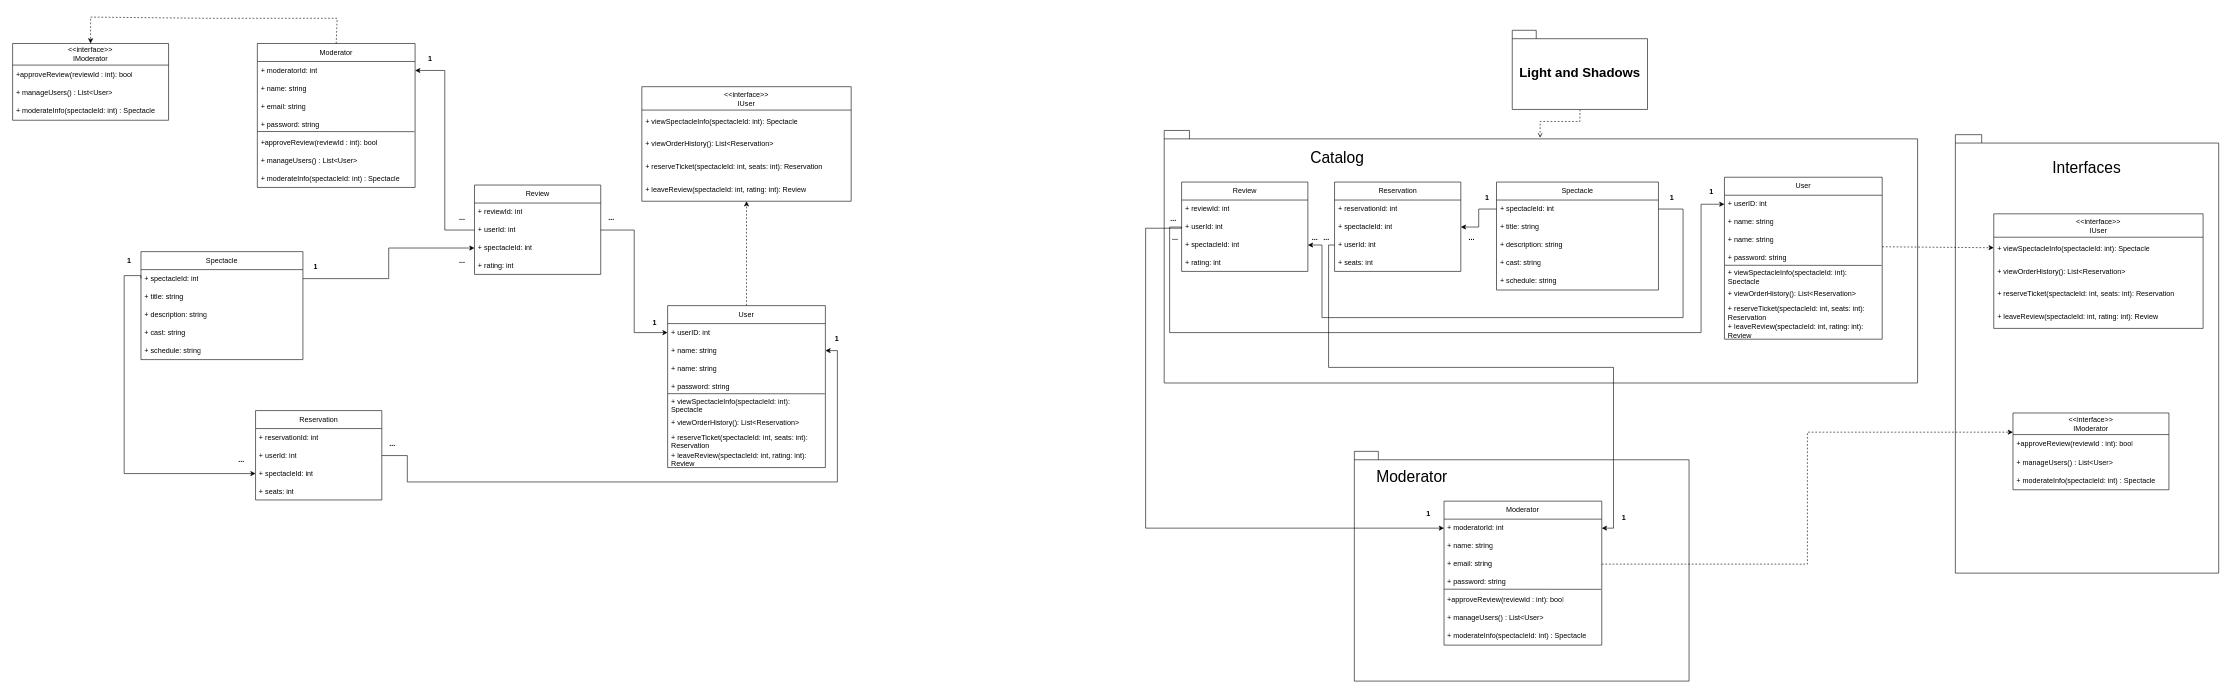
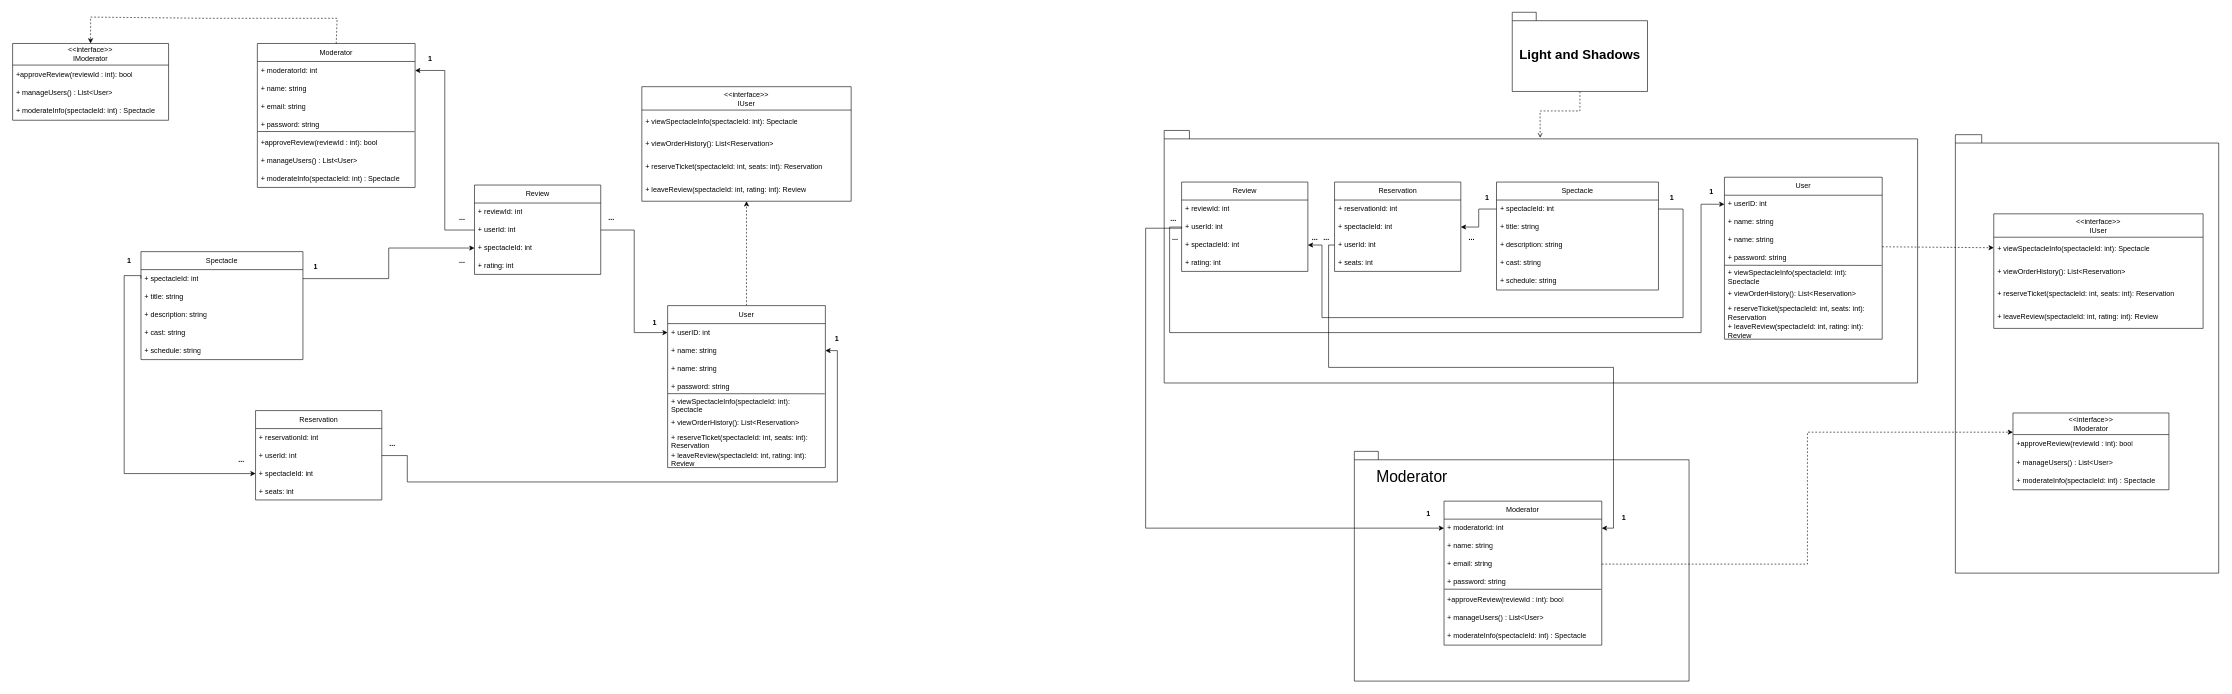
- <mxCell id="64" value="&lt;font style=&quot;font-size: 22px;&quot;&gt;Light and Shadows&lt;/font&gt;" style="shape=folder;fontStyle=1;spacingTop=10;tabWidth=40;tabHeight=14;tabPosition=left;html=1;whiteSpace=wrap;" vertex="1" parent="1"><mxGeometry x="2520.11" y="50" width="225.5" height="132" as="geometry" /></mxCell>
+ <mxCell id="64" value="&lt;font style=&quot;font-size: 22px;&quot;&gt;Light and Shadows&lt;/font&gt;" style="shape=folder;fontStyle=1;spacingTop=10;tabWidth=40;tabHeight=14;tabPosition=left;html=1;whiteSpace=wrap;" vertex="1" parent="1"><mxGeometry x="2520.11" y="20" width="225.5" height="132" as="geometry" /></mxCell>
- <mxCell id="66" value="&lt;font style=&quot;font-size: 26px;&quot;&gt;Catalog&lt;/font&gt;" style="text;html=1;strokeColor=none;fillColor=none;align=center;verticalAlign=middle;whiteSpace=wrap;rounded=0;" vertex="1" parent="1"><mxGeometry x="2157.86" y="247" width="141" height="30" as="geometry" /></mxCell>
- <mxCell id="71" value="&lt;font style=&quot;font-size: 26px;&quot;&gt;Interfaces&lt;/font&gt;" style="text;html=1;strokeColor=none;fillColor=none;align=center;verticalAlign=middle;whiteSpace=wrap;rounded=0;" vertex="1" parent="1"><mxGeometry x="3406.86" y="265" width="142" height="30" as="geometry" /></mxCell>
